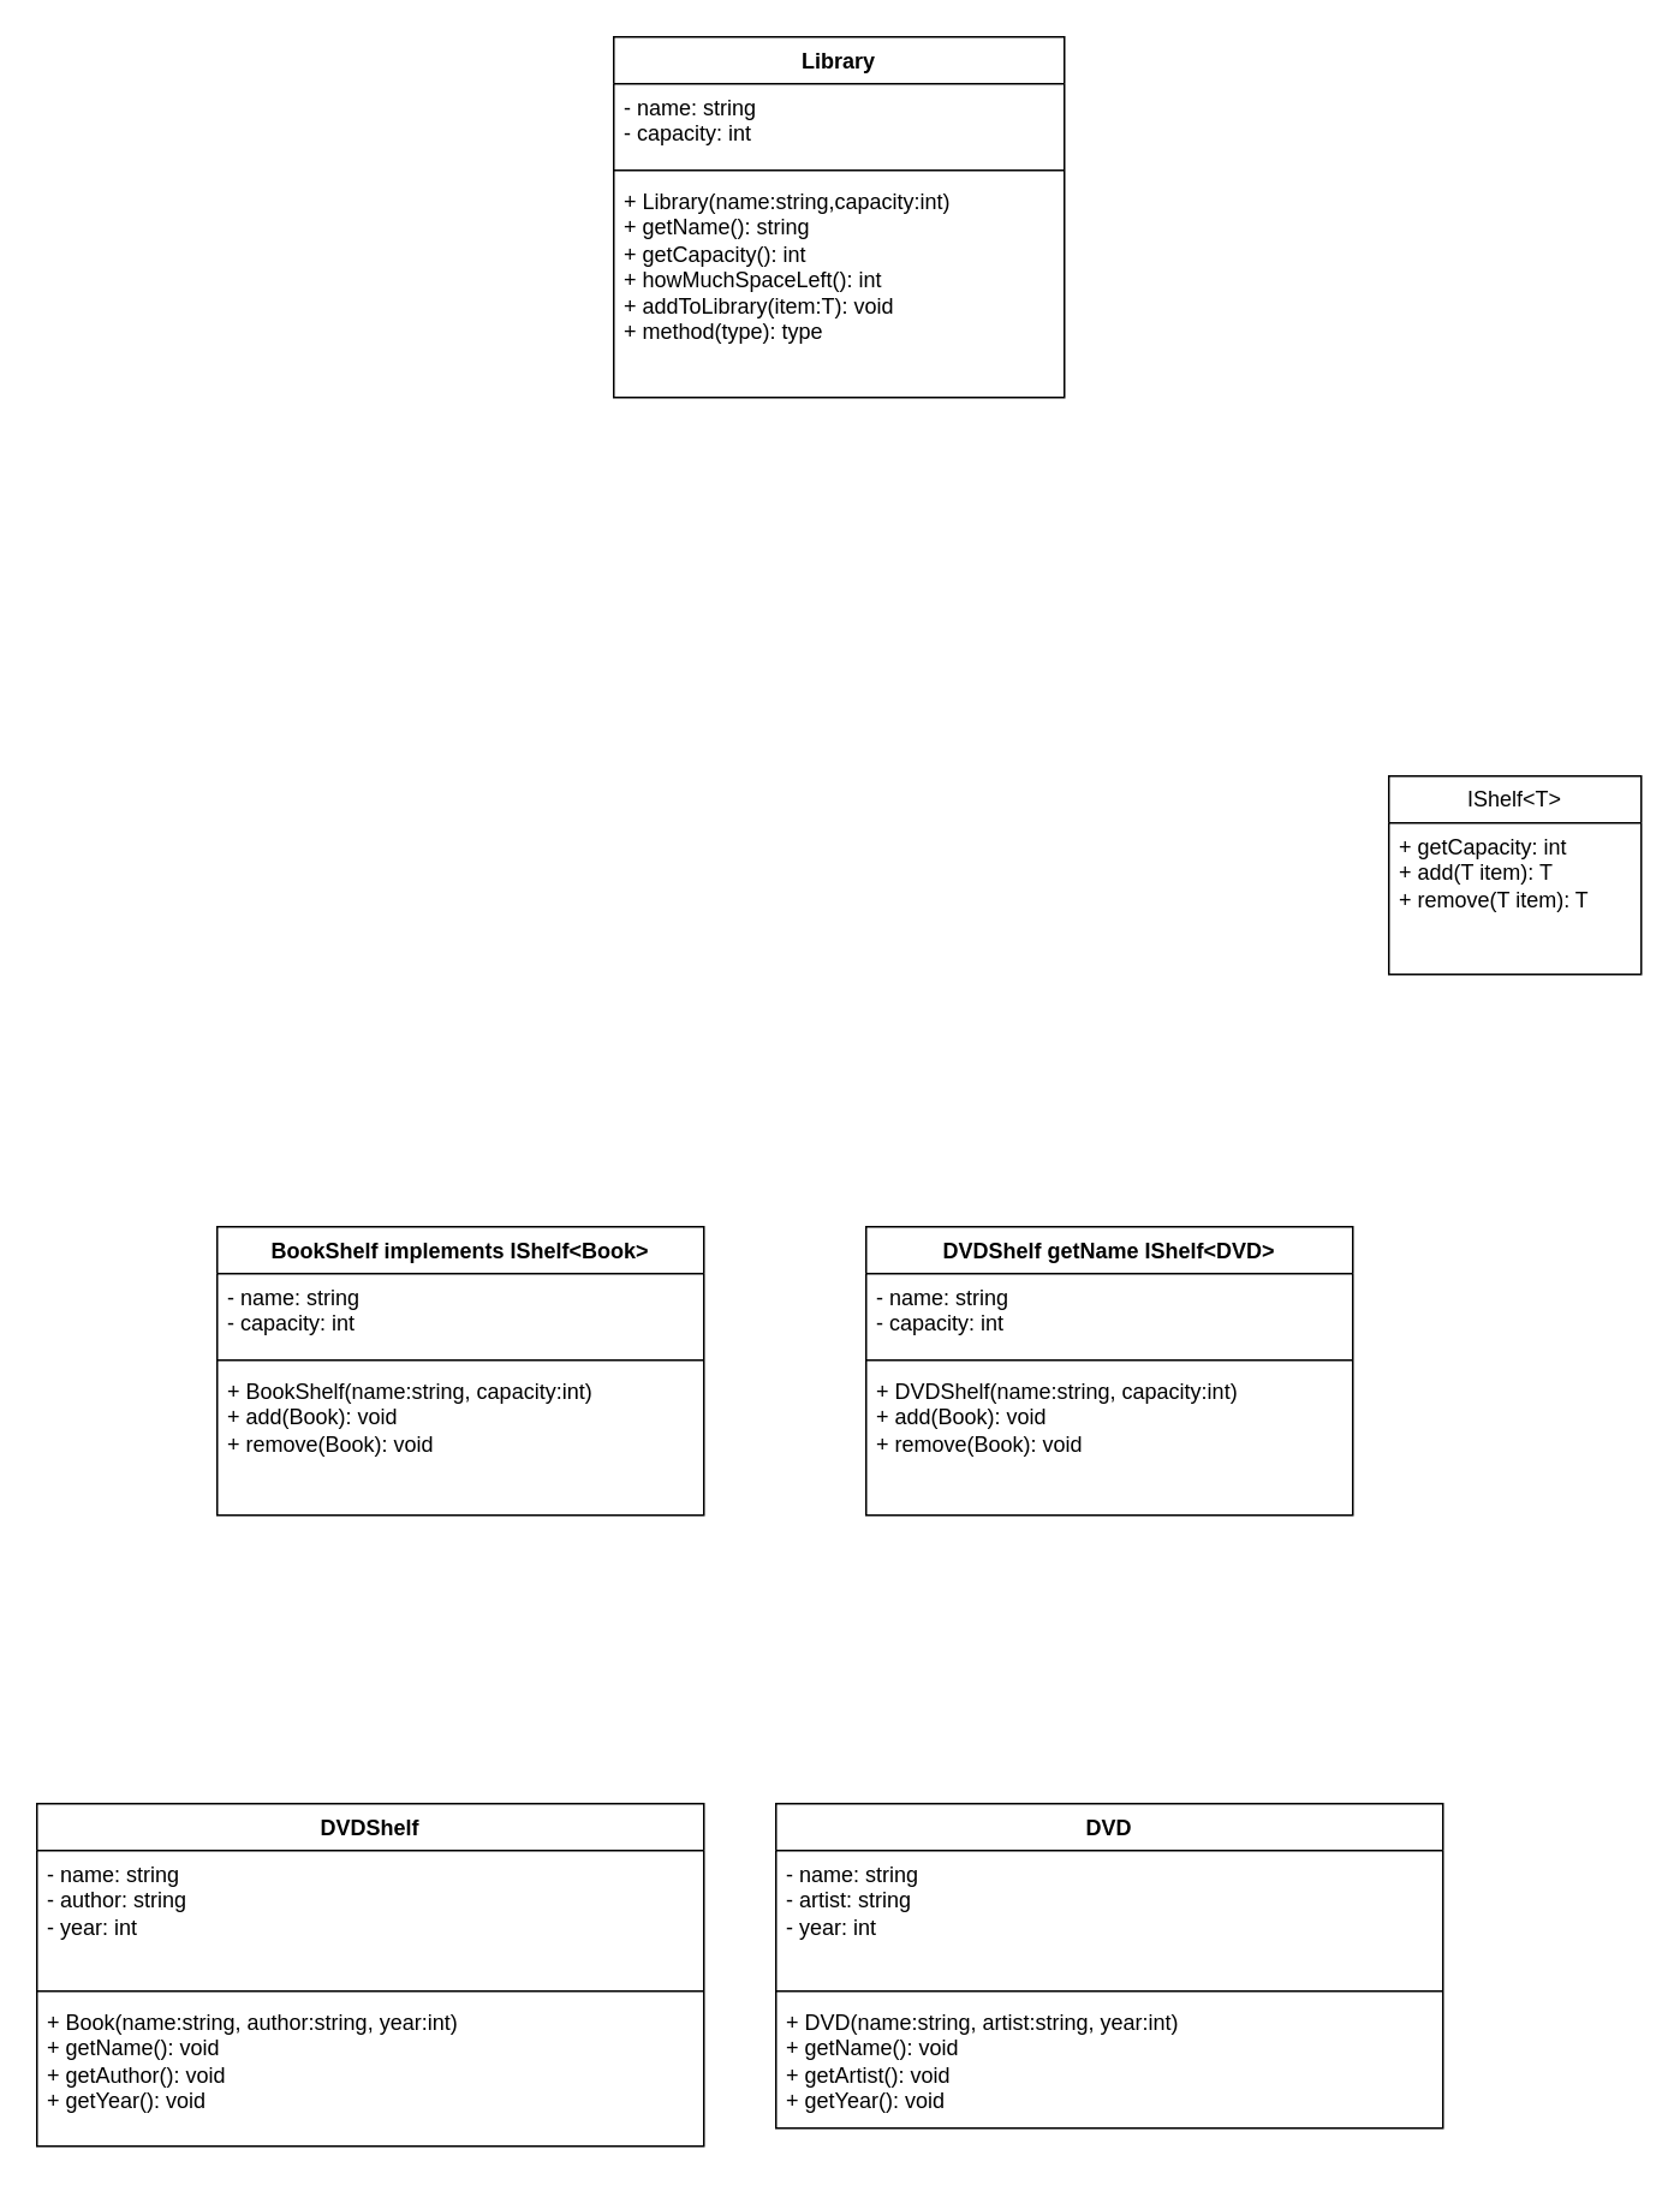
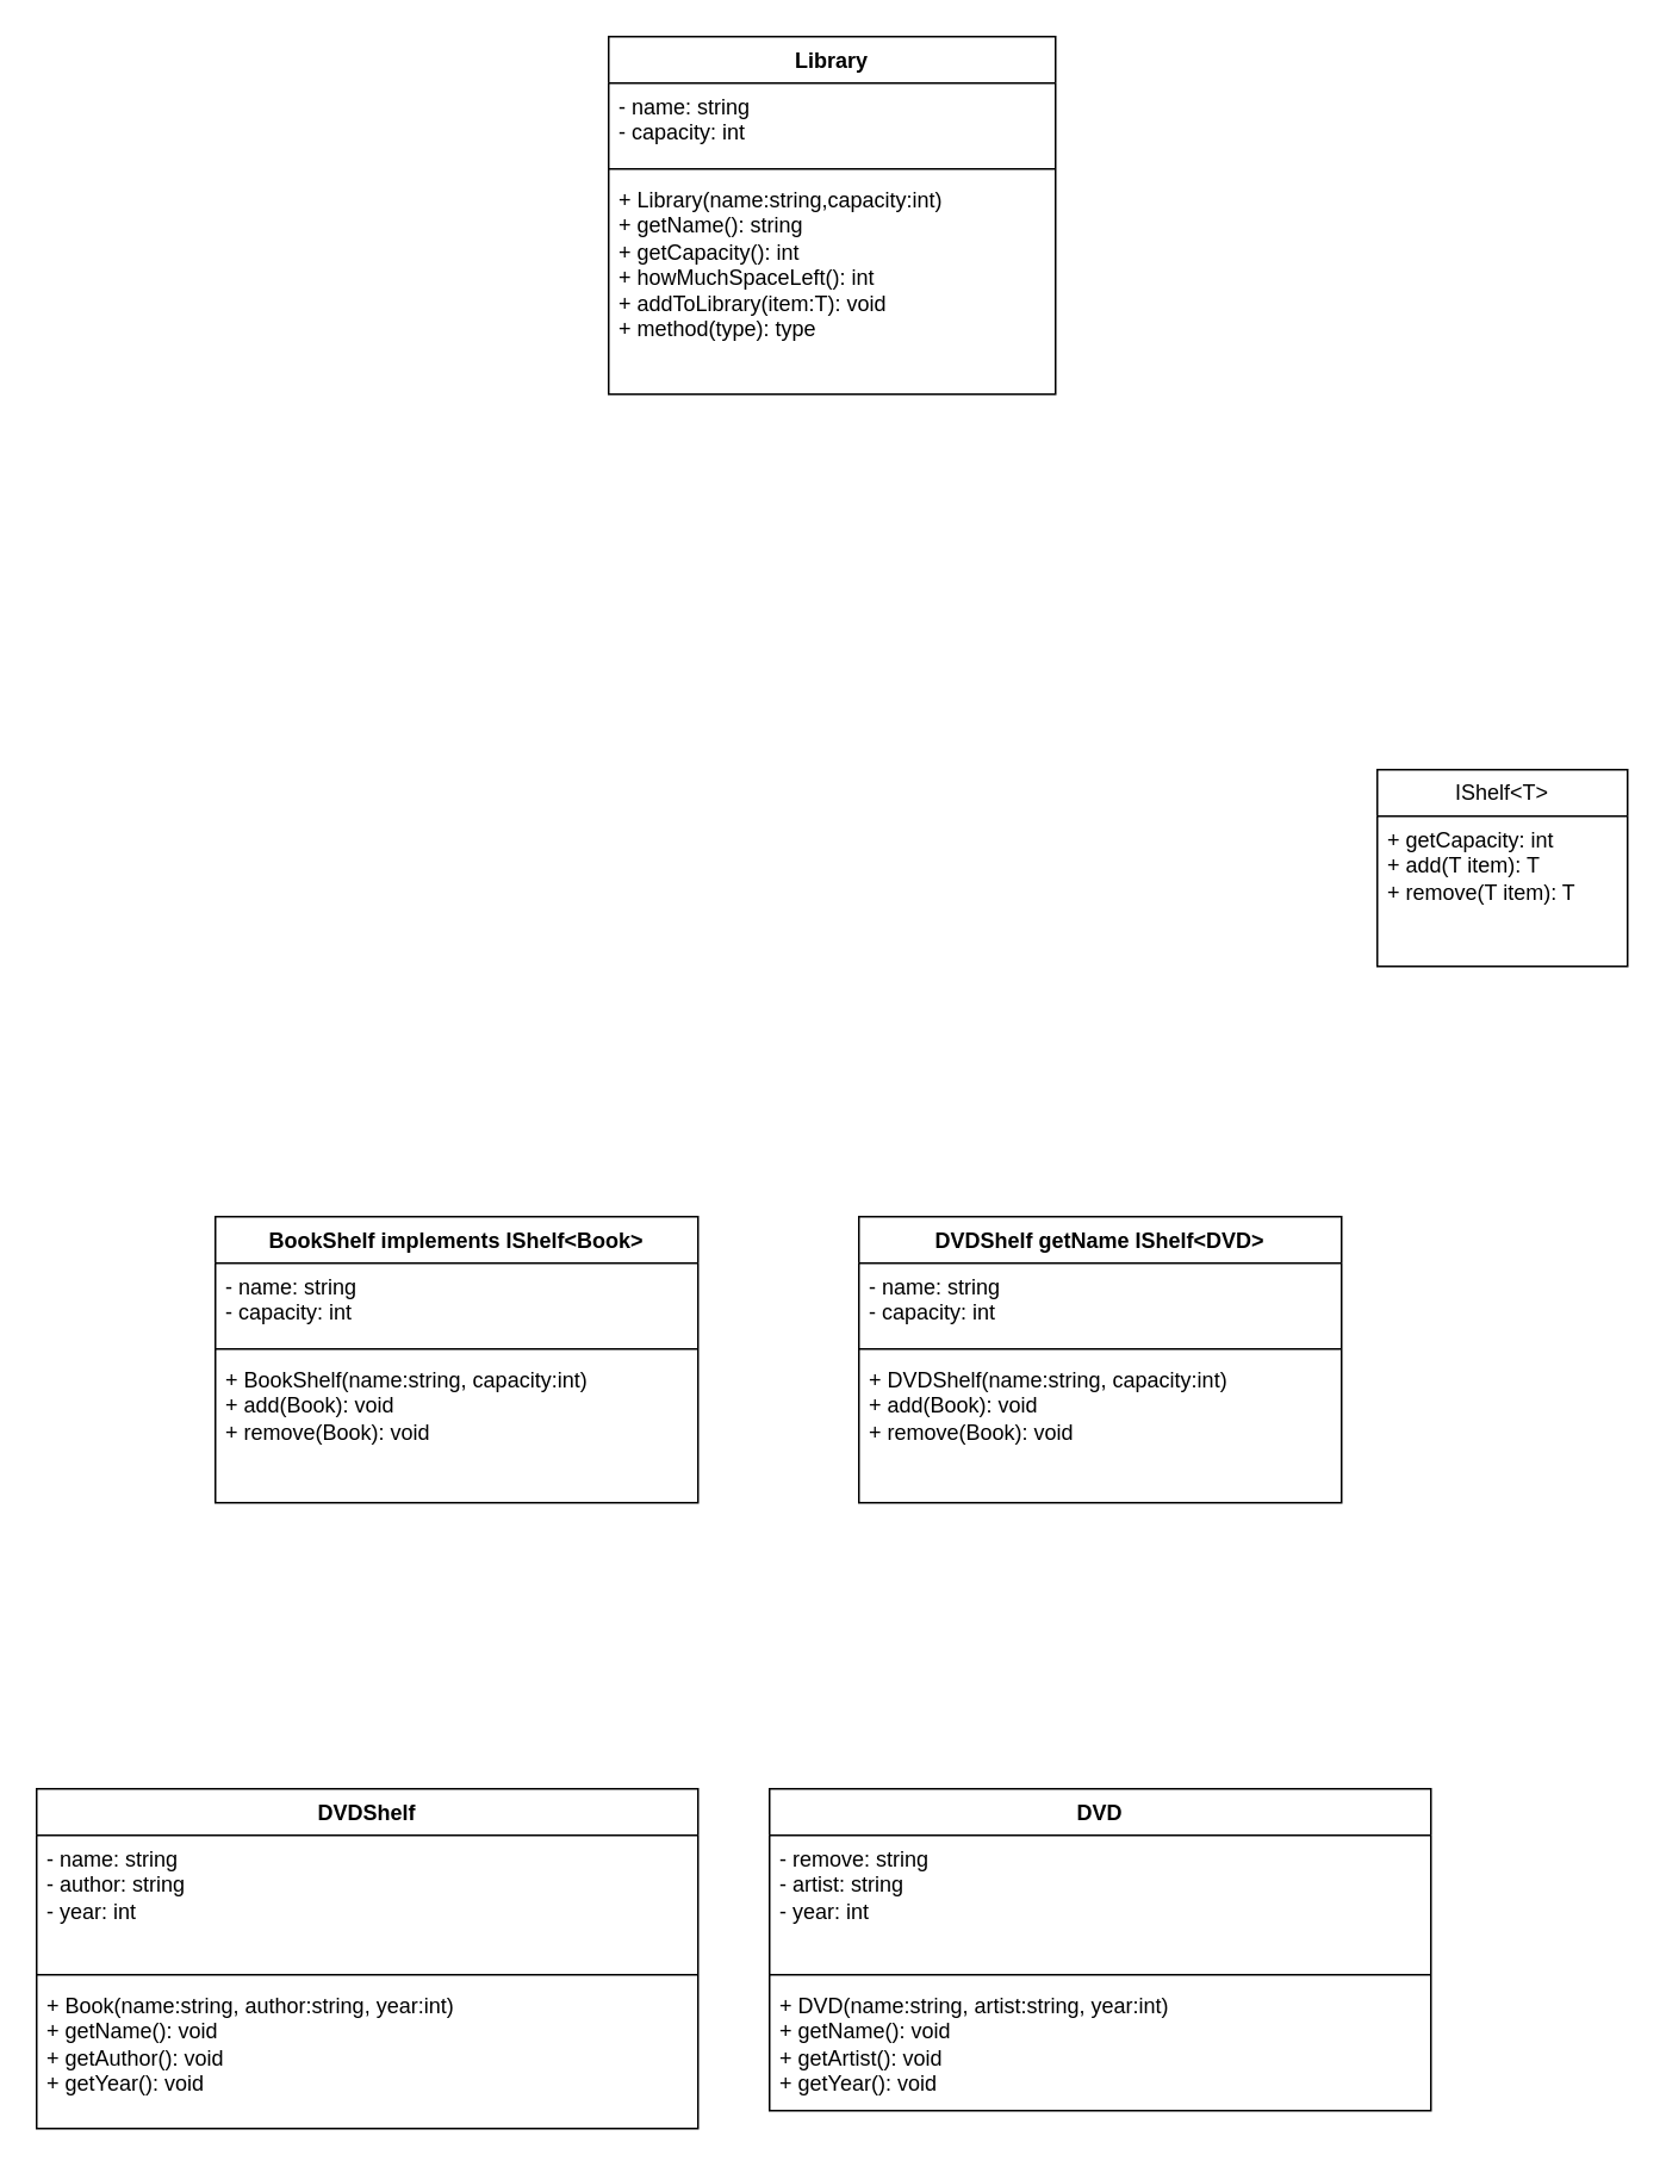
- <mxCell id="17" value="&lt;div&gt;- name: string&lt;/div&gt;&lt;div&gt;- artist: string&lt;/div&gt;&lt;div&gt;- year: int&lt;br&gt;&lt;/div&gt;" style="text;strokeColor=none;fillColor=none;align=left;verticalAlign=top;spacingLeft=4;spacingRight=4;overflow=hidden;rotatable=0;points=[[0,0.5],[1,0.5]];portConstraint=eastwest;whiteSpace=wrap;html=1;" vertex="1" parent="16"><mxGeometry y="26" width="370" height="74" as="geometry" /></mxCell>
+ <mxCell id="17" value="&lt;div&gt;- remove: string&lt;/div&gt;&lt;div&gt;- artist: string&lt;/div&gt;&lt;div&gt;- year: int&lt;br&gt;&lt;/div&gt;" style="text;strokeColor=none;fillColor=none;align=left;verticalAlign=top;spacingLeft=4;spacingRight=4;overflow=hidden;rotatable=0;points=[[0,0.5],[1,0.5]];portConstraint=eastwest;whiteSpace=wrap;html=1;" vertex="1" parent="16"><mxGeometry y="26" width="370" height="74" as="geometry" /></mxCell>
